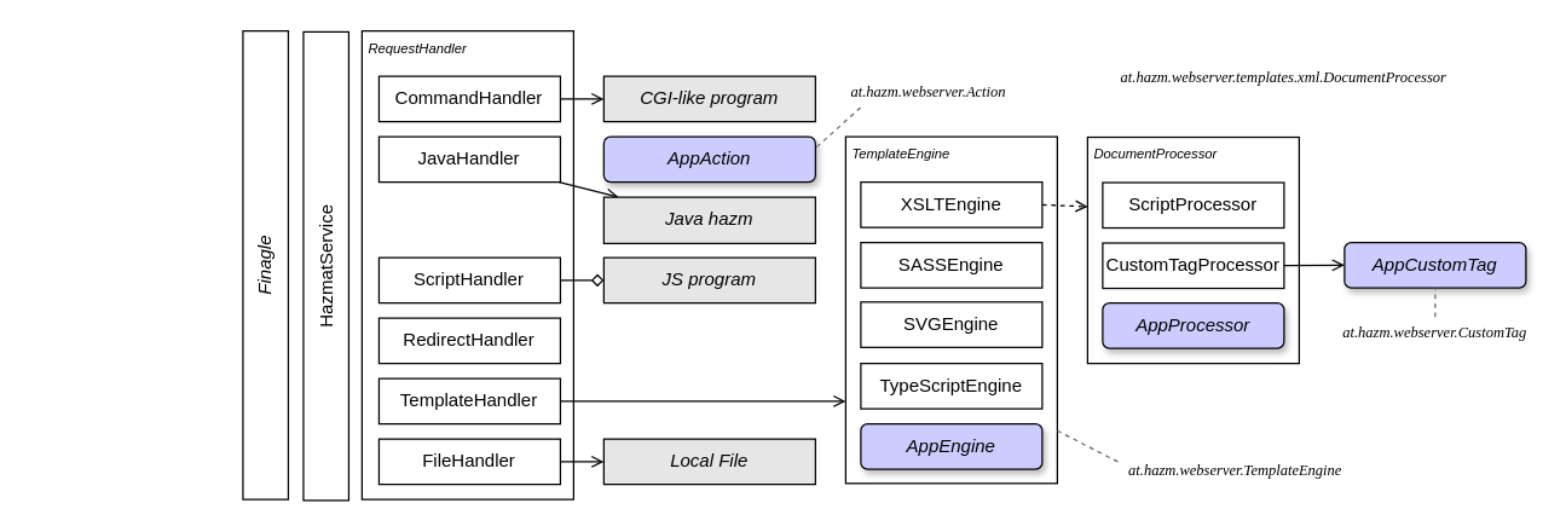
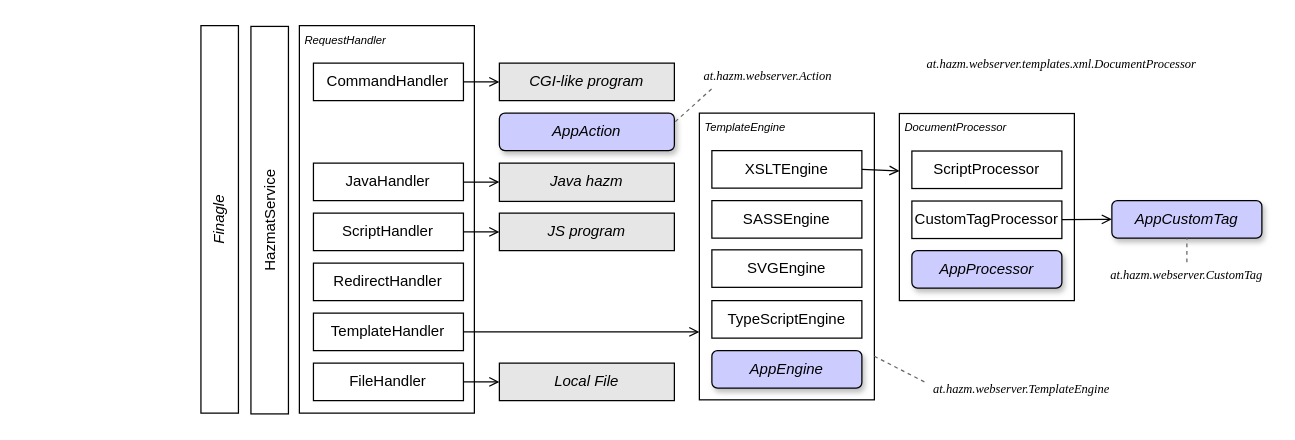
- <mxCell id="12" value="JavaHandler" style="rounded=0;whiteSpace=wrap;html=1;fontSize=12;" vertex="1" parent="1"><mxGeometry x="250.25" y="90" width="120" height="30" as="geometry" /></mxCell>
+ <mxCell id="12" value="JavaHandler" style="rounded=0;whiteSpace=wrap;html=1;fontSize=12;" vertex="1" parent="1"><mxGeometry x="250.25" y="130" width="120" height="30" as="geometry" /></mxCell>
- <mxCell id="21" style="edgeStyle=none;rounded=0;orthogonalLoop=1;jettySize=auto;html=1;fontSize=12;endArrow=open;endFill=0;exitX=1;exitY=0.5;exitDx=0;exitDy=0;entryX=0.001;entryY=0.307;entryDx=0;entryDy=0;entryPerimeter=0;dashed=1;" edge="1" parent="1" source="22" target="26"><mxGeometry relative="1" as="geometry"><mxPoint x="709" y="145" as="targetPoint" /></mxGeometry></mxCell>
+ <mxCell id="21" style="edgeStyle=none;rounded=0;orthogonalLoop=1;jettySize=auto;html=1;fontSize=12;endArrow=open;endFill=0;exitX=1;exitY=0.5;exitDx=0;exitDy=0;entryX=0.001;entryY=0.307;entryDx=0;entryDy=0;entryPerimeter=0;" edge="1" parent="1" source="22" target="26"><mxGeometry relative="1" as="geometry"><mxPoint x="709" y="145" as="targetPoint" /></mxGeometry></mxCell>
- <mxCell id="10" style="edgeStyle=none;rounded=0;orthogonalLoop=1;jettySize=auto;html=1;entryX=0;entryY=0.5;entryDx=0;entryDy=0;fontSize=12;endArrow=diamond;endFill=0;exitX=1;exitY=0.5;exitDx=0;exitDy=0;" edge="1" parent="1" source="13" target="17"><mxGeometry relative="1" as="geometry" /></mxCell>
+ <mxCell id="10" style="edgeStyle=none;rounded=0;orthogonalLoop=1;jettySize=auto;html=1;entryX=0;entryY=0.5;entryDx=0;entryDy=0;fontSize=12;endArrow=open;endFill=0;exitX=1;exitY=0.5;exitDx=0;exitDy=0;" edge="1" parent="1" source="13" target="17"><mxGeometry relative="1" as="geometry" /></mxCell>
